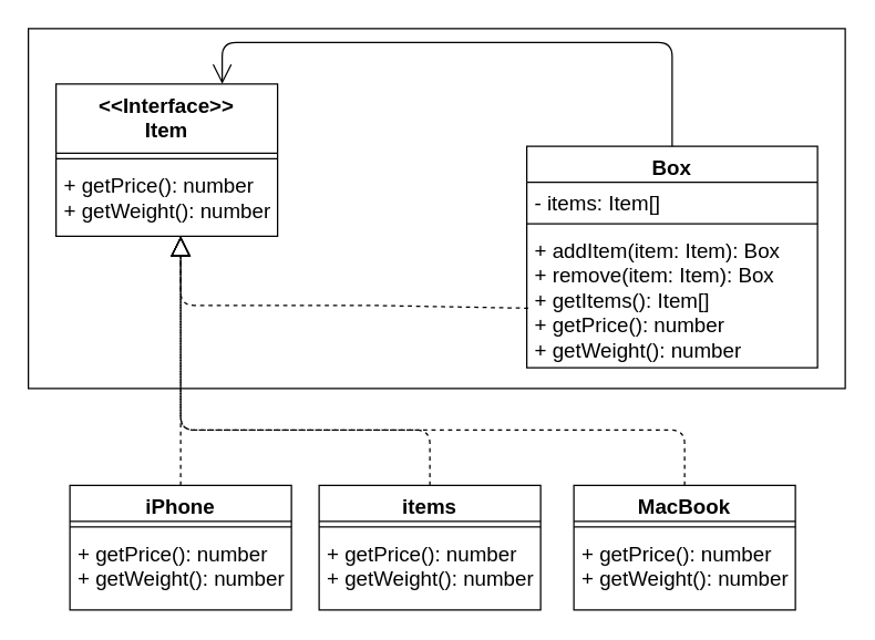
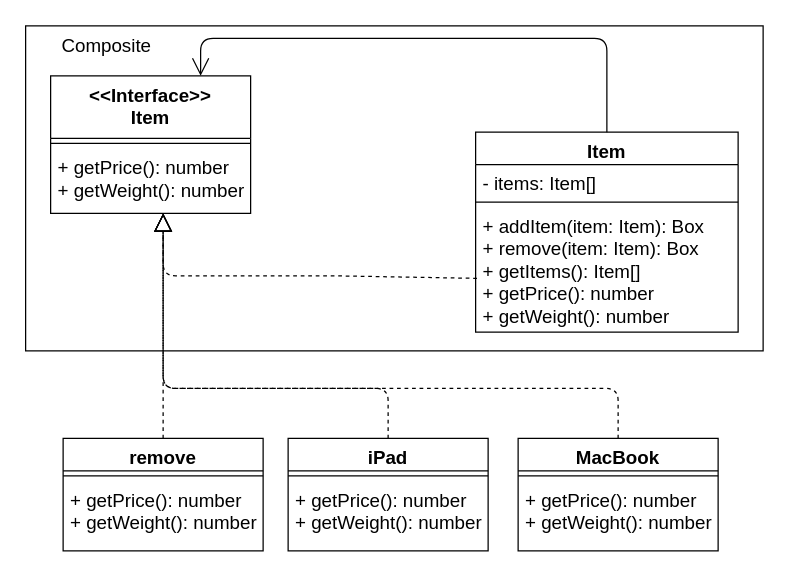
+ <mxCell id="3" value="&lt;font style=&quot;font-size: 15px&quot;&gt;Composite&lt;/font&gt;" style="text;html=1;strokeColor=none;fillColor=none;align=center;verticalAlign=middle;whiteSpace=wrap;rounded=0;" parent="1" vertex="1"><mxGeometry x="20" y="20" width="130" height="30" as="geometry" /></mxCell>
- <mxCell id="7" value="Box" style="swimlane;fontStyle=1;align=center;verticalAlign=top;childLayout=stackLayout;horizontal=1;startSize=26;horizontalStack=0;resizeParent=1;resizeParentMax=0;resizeLast=0;collapsible=1;marginBottom=0;fontSize=15;" parent="1" vertex="1"><mxGeometry x="380" y="105" width="210" height="160" as="geometry" /></mxCell>
+ <mxCell id="7" value="Item" style="swimlane;fontStyle=1;align=center;verticalAlign=top;childLayout=stackLayout;horizontal=1;startSize=26;horizontalStack=0;resizeParent=1;resizeParentMax=0;resizeLast=0;collapsible=1;marginBottom=0;fontSize=15;" parent="1" vertex="1"><mxGeometry x="380" y="105" width="210" height="160" as="geometry" /></mxCell>
- <mxCell id="12" value="iPhone" style="swimlane;fontStyle=1;align=center;verticalAlign=top;childLayout=stackLayout;horizontal=1;startSize=26;horizontalStack=0;resizeParent=1;resizeParentMax=0;resizeLast=0;collapsible=1;marginBottom=0;fontSize=15;" parent="1" vertex="1"><mxGeometry x="50" y="350" width="160" height="90" as="geometry" /></mxCell>
+ <mxCell id="12" value="remove" style="swimlane;fontStyle=1;align=center;verticalAlign=top;childLayout=stackLayout;horizontal=1;startSize=26;horizontalStack=0;resizeParent=1;resizeParentMax=0;resizeLast=0;collapsible=1;marginBottom=0;fontSize=15;" parent="1" vertex="1"><mxGeometry x="50" y="350" width="160" height="90" as="geometry" /></mxCell>
- <mxCell id="16" value="items" style="swimlane;fontStyle=1;align=center;verticalAlign=top;childLayout=stackLayout;horizontal=1;startSize=26;horizontalStack=0;resizeParent=1;resizeParentMax=0;resizeLast=0;collapsible=1;marginBottom=0;fontSize=15;" parent="1" vertex="1"><mxGeometry x="230" y="350" width="160" height="90" as="geometry" /></mxCell>
+ <mxCell id="16" value="iPad" style="swimlane;fontStyle=1;align=center;verticalAlign=top;childLayout=stackLayout;horizontal=1;startSize=26;horizontalStack=0;resizeParent=1;resizeParentMax=0;resizeLast=0;collapsible=1;marginBottom=0;fontSize=15;" parent="1" vertex="1"><mxGeometry x="230" y="350" width="160" height="90" as="geometry" /></mxCell>
